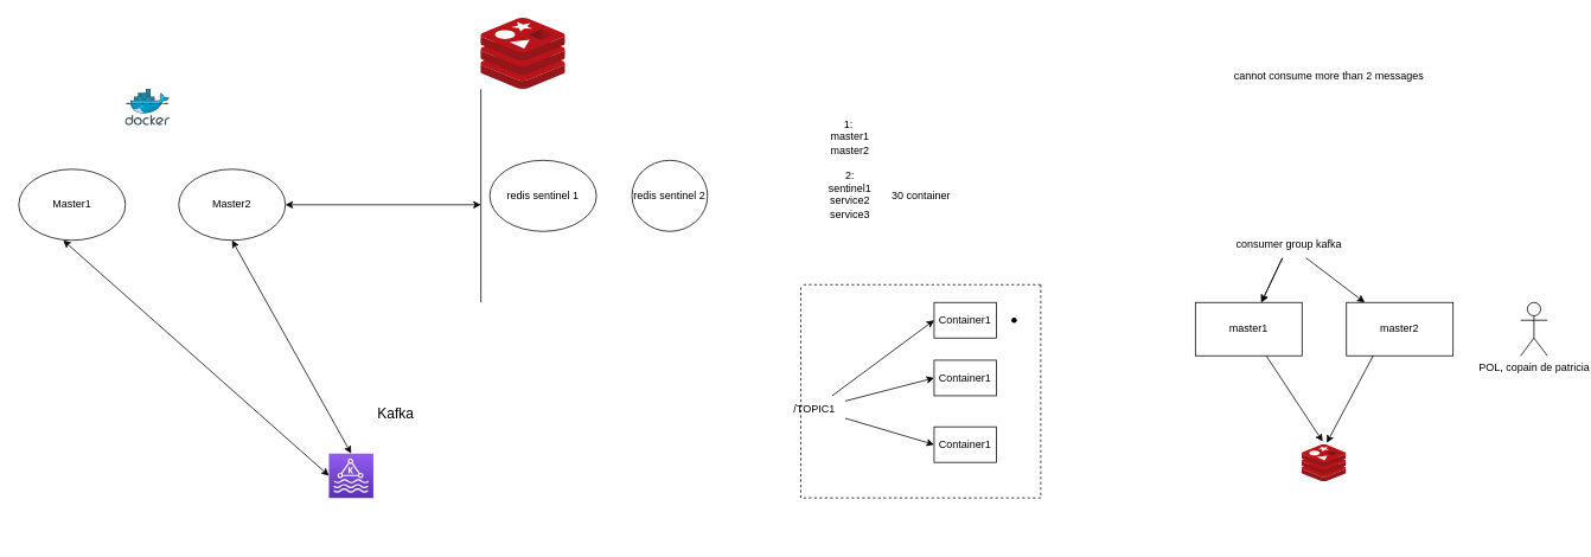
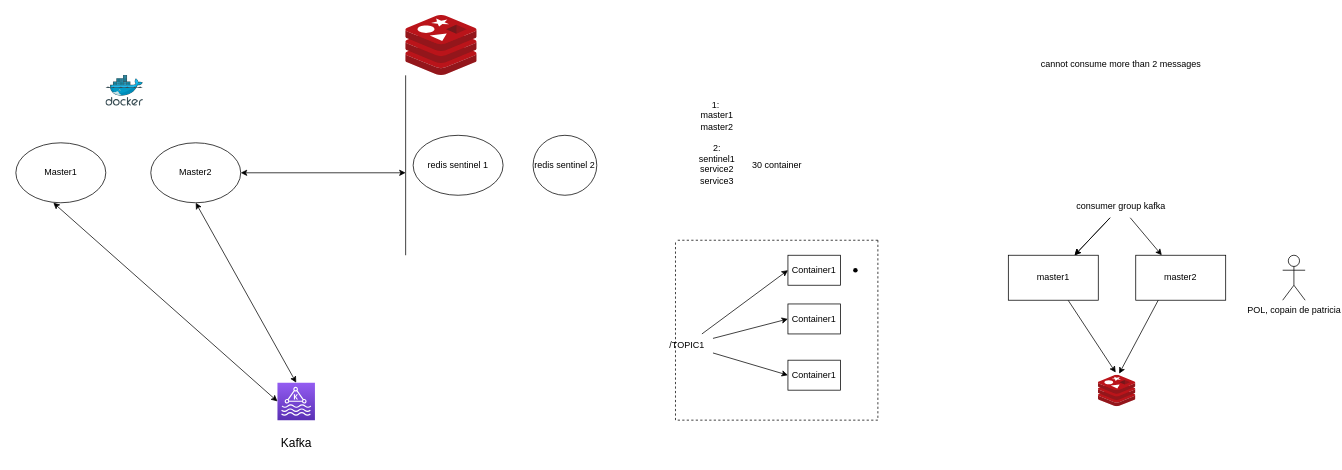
- <mxCell id="31" value="consumer group kafka" style="text;html=1;align=center;verticalAlign=middle;resizable=0;points=[];autosize=1;strokeColor=none;fillColor=none;" parent="1" vertex="1"><mxGeometry x="1379" y="260" width="140" height="30" as="geometry" /></mxCell>
+ <mxCell id="31" value="consumer group kafka" style="text;html=1;align=center;verticalAlign=middle;resizable=0;points=[];autosize=1;strokeColor=none;fillColor=none;" parent="1" vertex="1"><mxGeometry x="1424" y="260" width="140" height="30" as="geometry" /></mxCell>
- <mxCell id="13" value="Kafka" style="text;html=1;align=center;verticalAlign=middle;resizable=0;points=[];autosize=1;strokeColor=none;fillColor=none;strokeWidth=0;fontSize=16;" parent="1" vertex="1"><mxGeometry x="414" y="450" width="60" height="30" as="geometry" /></mxCell>
+ <mxCell id="13" value="Kafka" style="text;html=1;align=center;verticalAlign=middle;resizable=0;points=[];autosize=1;strokeColor=none;fillColor=none;strokeWidth=0;fontSize=16;" parent="1" vertex="1"><mxGeometry x="364" y="575" width="60" height="30" as="geometry" /></mxCell>
